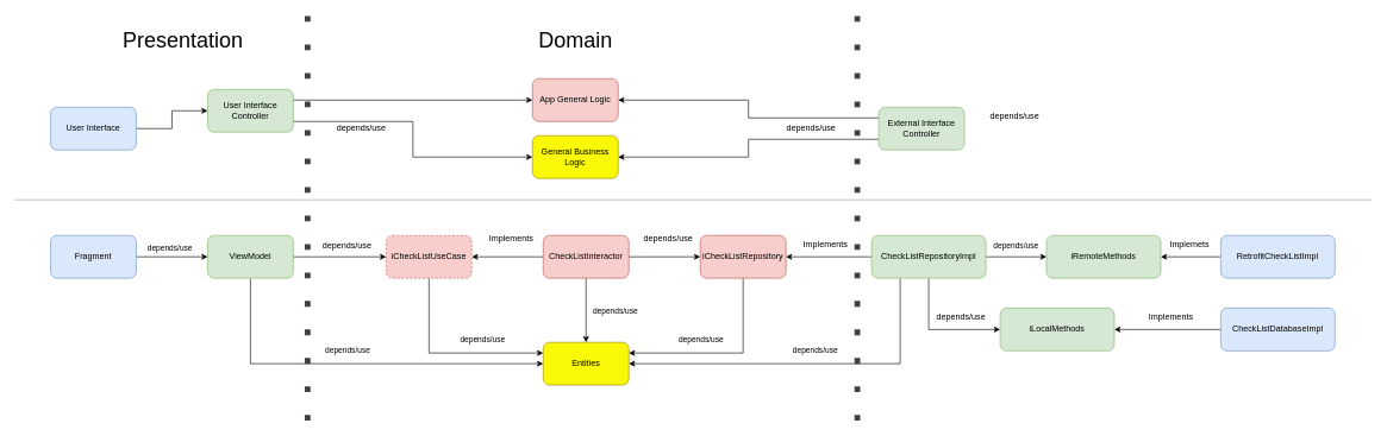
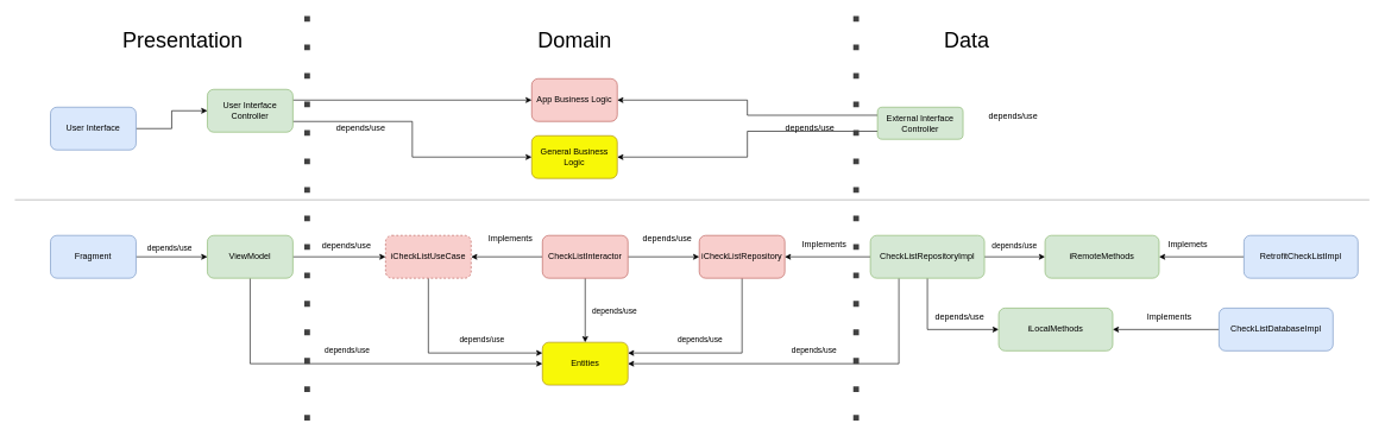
+ <mxCell id="29" value="&lt;font style=&quot;font-size: 30px;&quot;&gt;Data&lt;/font&gt;" style="text;html=1;align=center;verticalAlign=middle;resizable=0;points=[];autosize=1;strokeColor=none;fillColor=none;" parent="1" vertex="1"><mxGeometry x="1310" y="30" width="90" height="50" as="geometry" /></mxCell>
- <mxCell id="5" value="App General Logic" style="rounded=1;whiteSpace=wrap;html=1;fillColor=#f8cecc;strokeColor=#b85450;" parent="1" vertex="1"><mxGeometry x="745" y="110" width="120" height="60" as="geometry" /></mxCell>
+ <mxCell id="5" value="App Business Logic" style="rounded=1;whiteSpace=wrap;html=1;fillColor=#f8cecc;strokeColor=#b85450;" parent="1" vertex="1"><mxGeometry x="745" y="110" width="120" height="60" as="geometry" /></mxCell>
- <mxCell id="8" value="External Interface Controller" style="rounded=1;whiteSpace=wrap;html=1;fillColor=#d5e8d4;strokeColor=#82b366;" parent="1" vertex="1"><mxGeometry x="1230" y="150" width="120" height="60" as="geometry" /></mxCell>
+ <mxCell id="8" value="External Interface Controller" style="rounded=1;whiteSpace=wrap;html=1;fillColor=#d5e8d4;strokeColor=#82b366;" parent="1" vertex="1"><mxGeometry x="1230" y="150" width="120" height="45" as="geometry" /></mxCell>
- <mxCell id="48" value="RetrofitCheckListImpl" style="rounded=1;whiteSpace=wrap;html=1;fillColor=#dae8fc;strokeColor=#6c8ebf;" parent="1" vertex="1"><mxGeometry x="1709" y="330" width="160" height="60" as="geometry" /></mxCell>
+ <mxCell id="48" value="RetrofitCheckListImpl" style="rounded=1;whiteSpace=wrap;html=1;fillColor=#dae8fc;strokeColor=#6c8ebf;" parent="1" vertex="1"><mxGeometry x="1744" y="330" width="160" height="60" as="geometry" /></mxCell>
